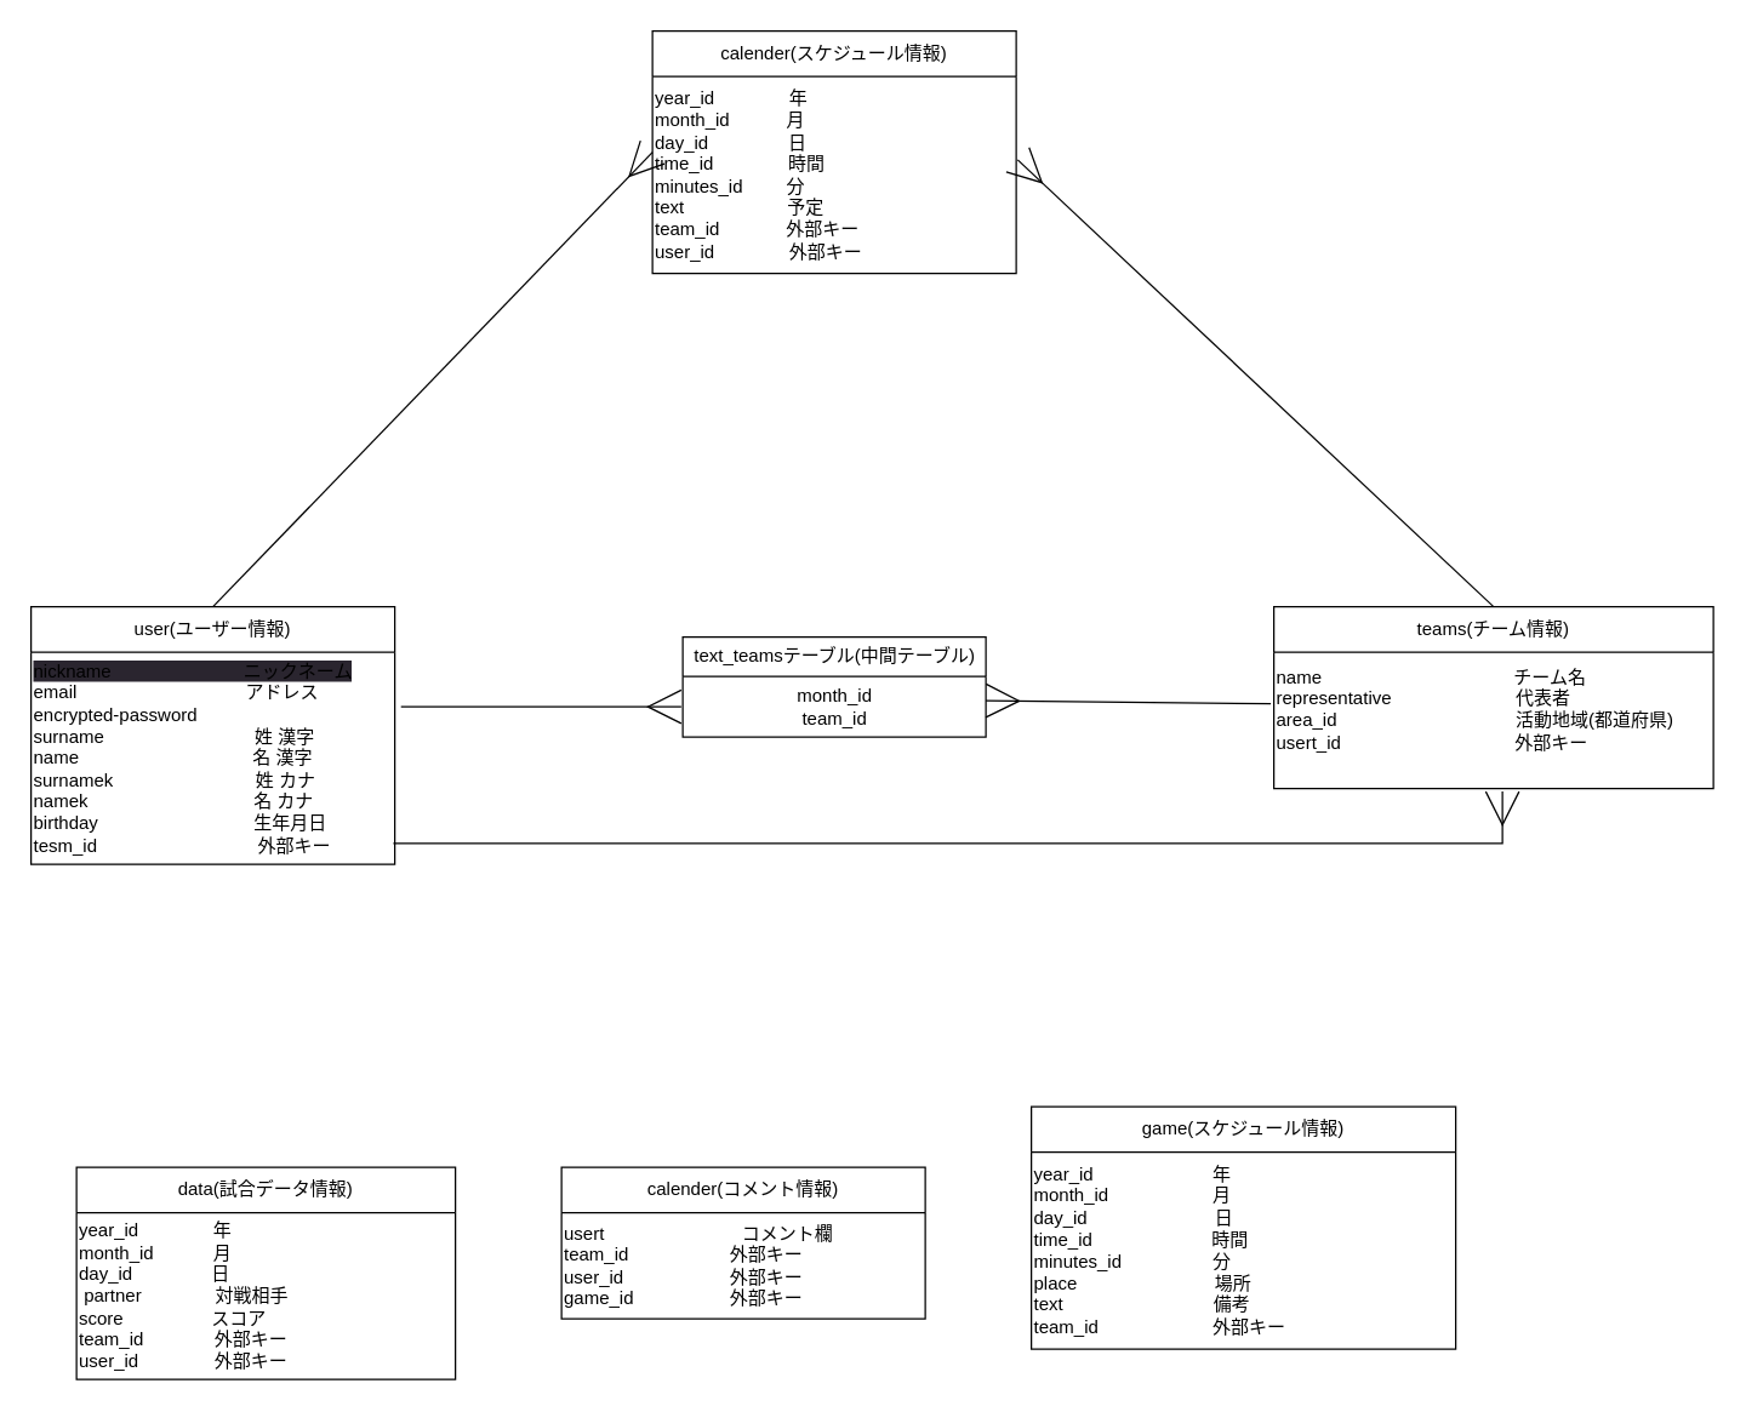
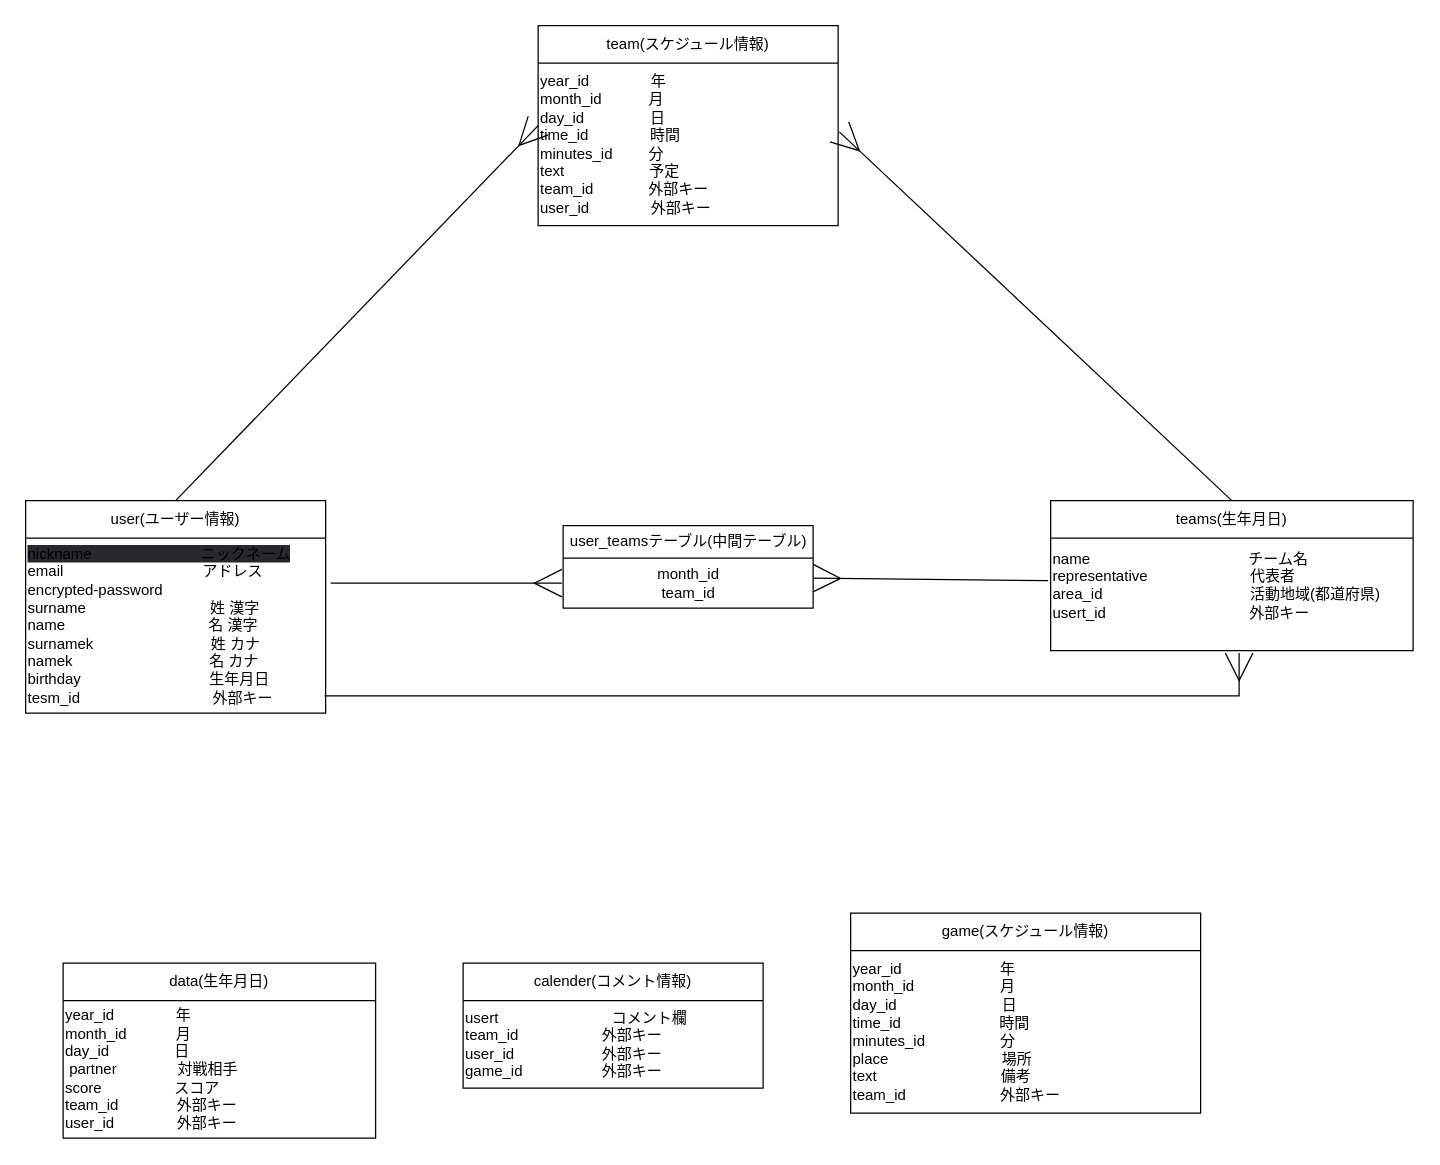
- <mxCell id="6" value="calender(スケジュール情報)" style="swimlane;fontStyle=0;childLayout=stackLayout;horizontal=1;startSize=30;horizontalStack=0;resizeParent=1;resizeParentMax=0;resizeLast=0;collapsible=1;marginBottom=0;whiteSpace=wrap;html=1;" parent="1" vertex="1"><mxGeometry x="430" y="20" width="240" height="160" as="geometry" /></mxCell>
+ <mxCell id="6" value="team(スケジュール情報)" style="swimlane;fontStyle=0;childLayout=stackLayout;horizontal=1;startSize=30;horizontalStack=0;resizeParent=1;resizeParentMax=0;resizeLast=0;collapsible=1;marginBottom=0;whiteSpace=wrap;html=1;" parent="1" vertex="1"><mxGeometry x="430" y="20" width="240" height="160" as="geometry" /></mxCell>
- <mxCell id="4" value="teams(チーム情報)" style="swimlane;fontStyle=0;childLayout=stackLayout;horizontal=1;startSize=30;horizontalStack=0;resizeParent=1;resizeParentMax=0;resizeLast=0;collapsible=1;marginBottom=0;whiteSpace=wrap;html=1;" parent="1" vertex="1"><mxGeometry x="840" y="400" width="290" height="120" as="geometry" /></mxCell>
+ <mxCell id="4" value="teams(生年月日)" style="swimlane;fontStyle=0;childLayout=stackLayout;horizontal=1;startSize=30;horizontalStack=0;resizeParent=1;resizeParentMax=0;resizeLast=0;collapsible=1;marginBottom=0;whiteSpace=wrap;html=1;" parent="1" vertex="1"><mxGeometry x="840" y="400" width="290" height="120" as="geometry" /></mxCell>
- <mxCell id="14" value="text_teamsテーブル(中間テーブル)" style="swimlane;fontStyle=0;childLayout=stackLayout;horizontal=1;startSize=26;fillColor=none;horizontalStack=0;resizeParent=1;resizeParentMax=0;resizeLast=0;collapsible=1;marginBottom=0;html=1;" vertex="1" parent="1"><mxGeometry x="450" y="420" width="200" height="66" as="geometry" /></mxCell>
+ <mxCell id="14" value="user_teamsテーブル(中間テーブル)" style="swimlane;fontStyle=0;childLayout=stackLayout;horizontal=1;startSize=26;fillColor=none;horizontalStack=0;resizeParent=1;resizeParentMax=0;resizeLast=0;collapsible=1;marginBottom=0;html=1;" vertex="1" parent="1"><mxGeometry x="450" y="420" width="200" height="66" as="geometry" /></mxCell>
- <mxCell id="8" value="data(試合データ情報)" style="swimlane;fontStyle=0;childLayout=stackLayout;horizontal=1;startSize=30;horizontalStack=0;resizeParent=1;resizeParentMax=0;resizeLast=0;collapsible=1;marginBottom=0;whiteSpace=wrap;html=1;" parent="1" vertex="1"><mxGeometry x="50" y="770" width="250" height="140" as="geometry" /></mxCell>
+ <mxCell id="8" value="data(生年月日)" style="swimlane;fontStyle=0;childLayout=stackLayout;horizontal=1;startSize=30;horizontalStack=0;resizeParent=1;resizeParentMax=0;resizeLast=0;collapsible=1;marginBottom=0;whiteSpace=wrap;html=1;" parent="1" vertex="1"><mxGeometry x="50" y="770" width="250" height="140" as="geometry" /></mxCell>
